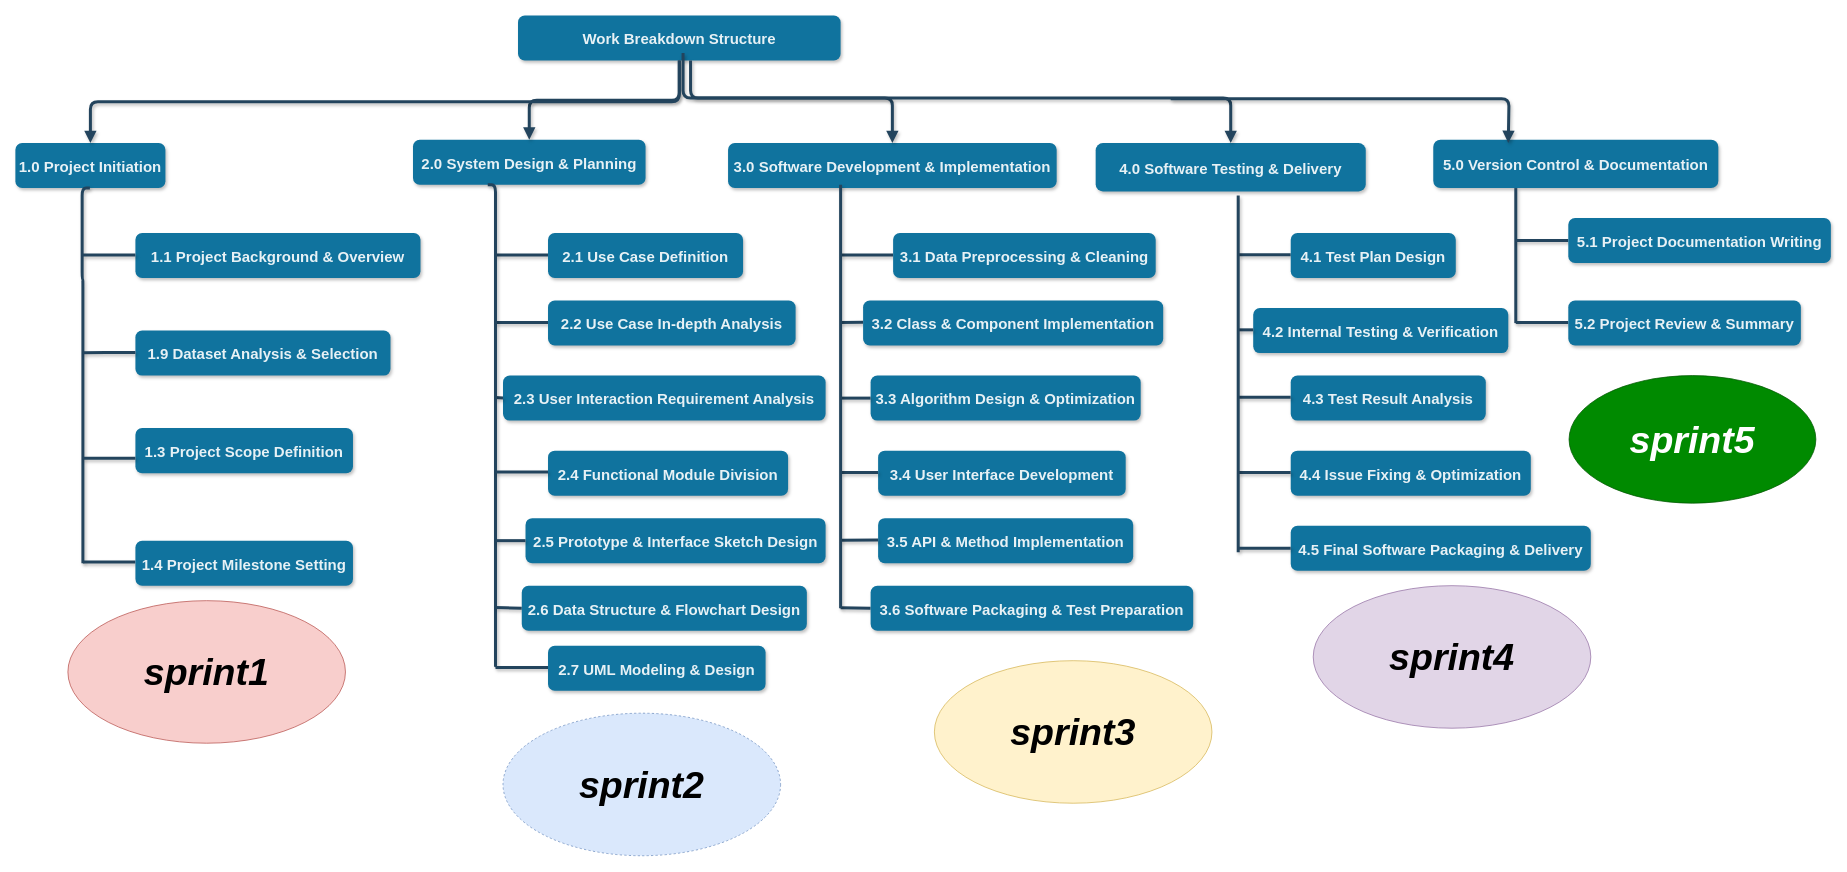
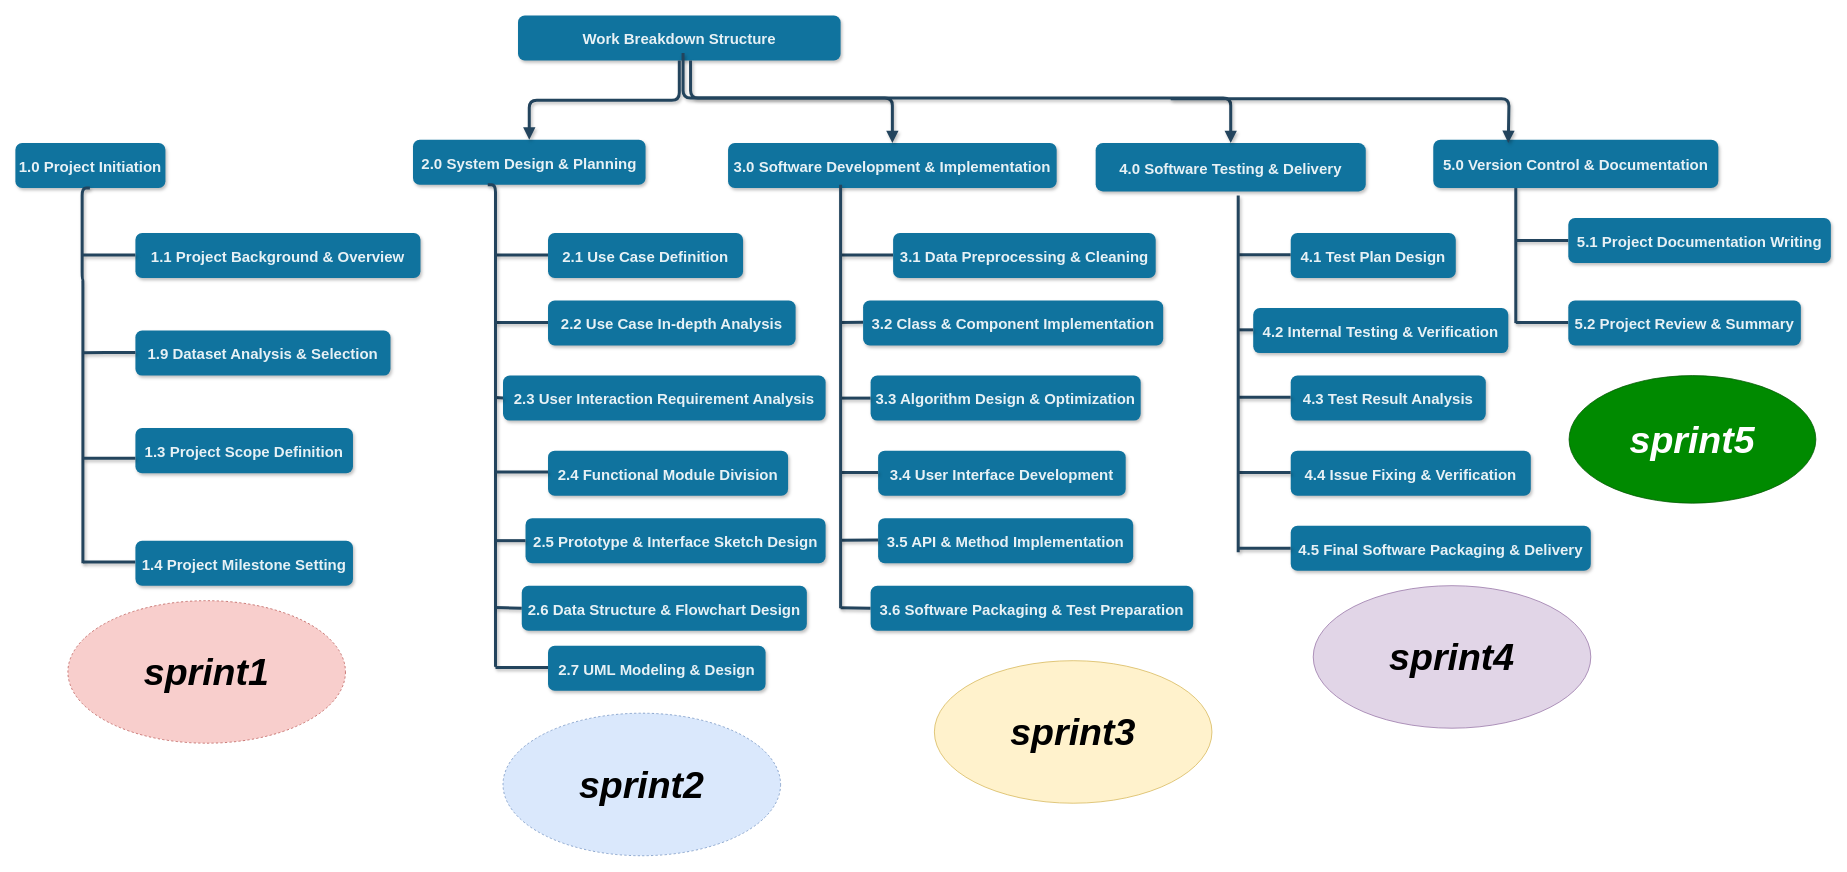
- <mxCell id="10" value="" style="edgeStyle=elbowEdgeStyle;elbow=vertical;strokeWidth=4;endArrow=block;endFill=1;fontStyle=1;strokeColor=#23445D;fontSize=20;textOpacity=90;shadow=1;" parent="1" source="2" target="3" edge="1"><mxGeometry x="22" y="165.5" width="100" height="100" as="geometry"><mxPoint x="142" y="-4.5" as="sourcePoint" /><mxPoint x="242" y="-104.5" as="targetPoint" /></mxGeometry></mxCell>
- <mxCell id="50" value="4.4 Issue Fixing &amp; Optimization" style="rounded=1;fillColor=#10739E;strokeColor=none;shadow=1;gradientColor=none;fontStyle=1;fontColor=#FFFFFF;fontSize=20;textOpacity=90;" parent="1" vertex="1"><mxGeometry x="1720" y="600" width="320" height="60" as="geometry" /></mxCell>
+ <mxCell id="50" value="4.4 Issue Fixing &amp; Verification" style="rounded=1;fillColor=#10739E;strokeColor=none;shadow=1;gradientColor=none;fontStyle=1;fontColor=#FFFFFF;fontSize=20;textOpacity=90;" parent="1" vertex="1"><mxGeometry x="1720" y="600" width="320" height="60" as="geometry" /></mxCell>
- <mxCell id="66" value="&lt;font size=&quot;1&quot; style=&quot;&quot;&gt;&lt;b style=&quot;&quot;&gt;&lt;i style=&quot;font-size: 50px;&quot;&gt;sprint1&lt;/i&gt;&lt;/b&gt;&lt;/font&gt;" style="ellipse;whiteSpace=wrap;html=1;fillColor=#f8cecc;strokeColor=#b85450;" vertex="1" parent="1"><mxGeometry x="90" y="800" width="370" height="190" as="geometry" /></mxCell>
+ <mxCell id="66" value="&lt;font size=&quot;1&quot; style=&quot;&quot;&gt;&lt;b style=&quot;&quot;&gt;&lt;i style=&quot;font-size: 50px;&quot;&gt;sprint1&lt;/i&gt;&lt;/b&gt;&lt;/font&gt;" style="ellipse;whiteSpace=wrap;html=1;fillColor=#f8cecc;strokeColor=#b85450;dashed=1;" vertex="1" parent="1"><mxGeometry x="90" y="800" width="370" height="190" as="geometry" /></mxCell>
